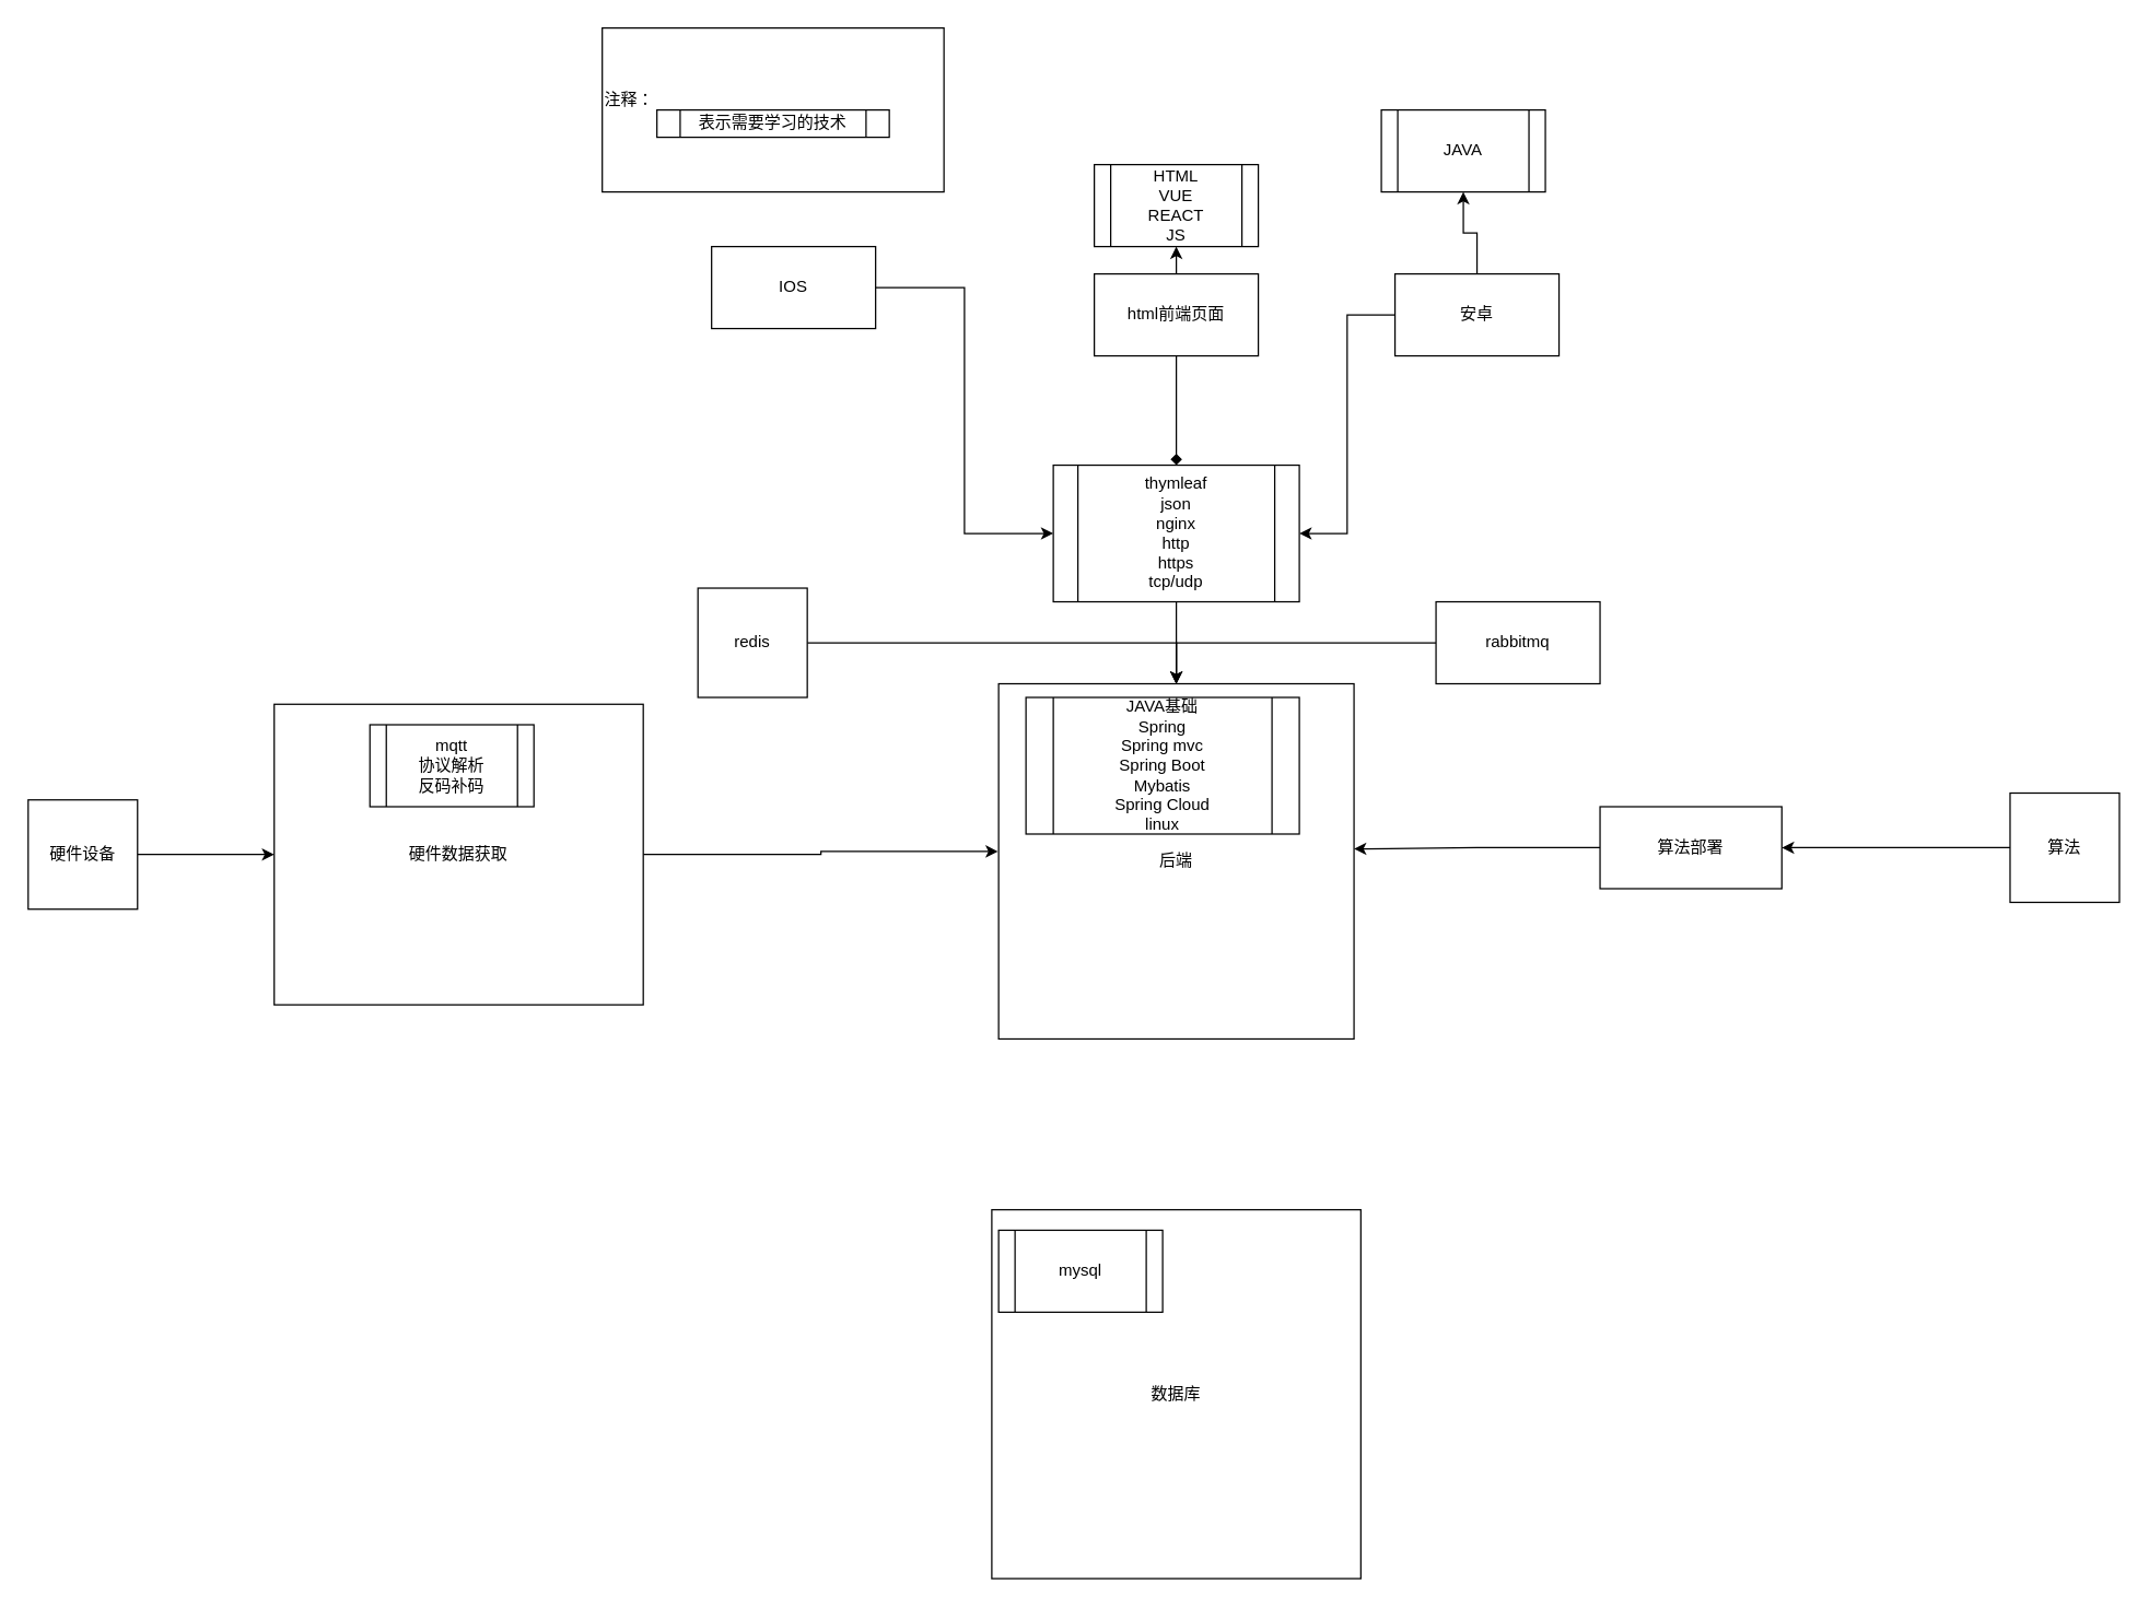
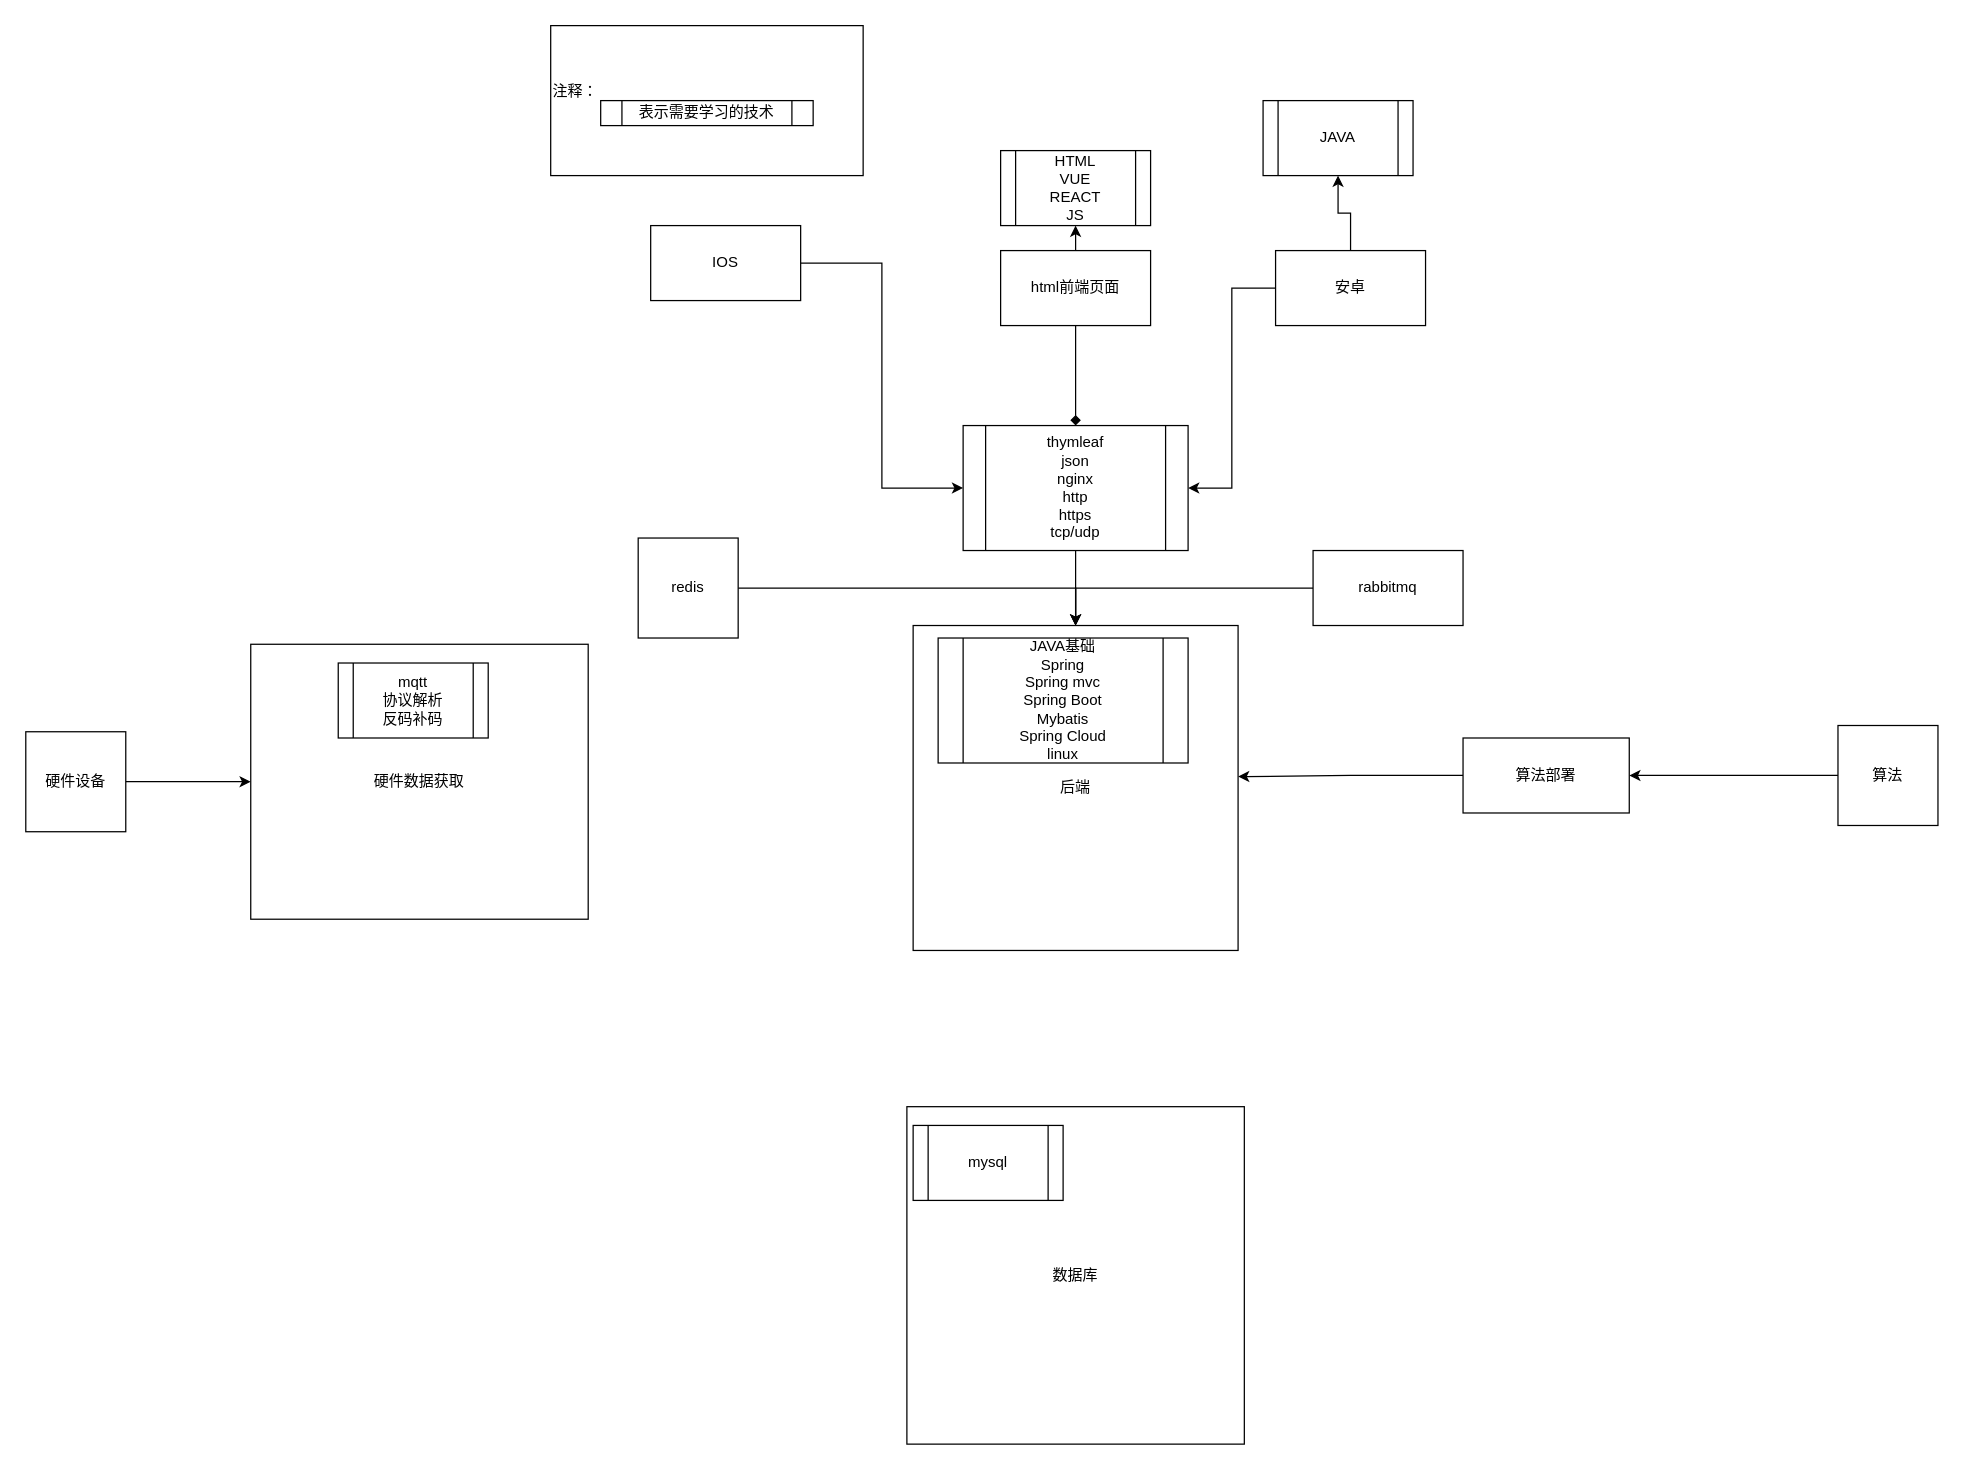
- <mxCell id="24" style="edgeStyle=orthogonalEdgeStyle;rounded=0;orthogonalLoop=1;jettySize=auto;html=1;entryX=-0.002;entryY=0.472;entryDx=0;entryDy=0;entryPerimeter=0;" edge="1" parent="1" source="25" target="10"><mxGeometry relative="1" as="geometry" /></mxCell>
